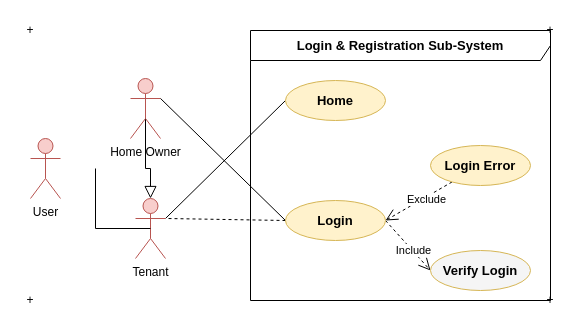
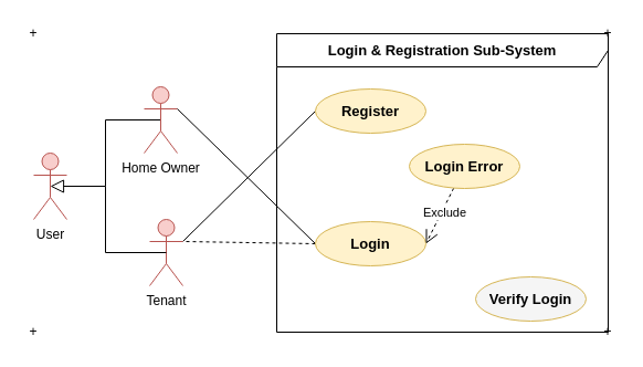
- <mxCell id="8" value="&lt;b&gt;&lt;font style=&quot;font-size: 13px&quot;&gt;Home&lt;/font&gt;&lt;/b&gt;" style="ellipse;whiteSpace=wrap;html=1;fillColor=#fff2cc;strokeColor=#d6b656;" vertex="1" parent="1"><mxGeometry x="285" y="80" width="100" height="40" as="geometry" /></mxCell>
+ <mxCell id="8" value="&lt;b&gt;&lt;font style=&quot;font-size: 13px&quot;&gt;Register&lt;/font&gt;&lt;/b&gt;" style="ellipse;whiteSpace=wrap;html=1;fillColor=#fff2cc;strokeColor=#d6b656;" vertex="1" parent="1"><mxGeometry x="285" y="80" width="100" height="40" as="geometry" /></mxCell>
- <mxCell id="5" style="edgeStyle=orthogonalEdgeStyle;rounded=0;orthogonalLoop=1;jettySize=auto;html=1;exitX=0.5;exitY=0.5;exitDx=0;exitDy=0;exitPerimeter=0;endArrow=block;endFill=0;endSize=10;strokeWidth=1;" edge="1" parent="1" source="6" target="4"><mxGeometry relative="1" as="geometry" /></mxCell>
+ <mxCell id="5" style="edgeStyle=orthogonalEdgeStyle;rounded=0;orthogonalLoop=1;jettySize=auto;html=1;exitX=0.5;exitY=0.5;exitDx=0;exitDy=0;exitPerimeter=0;entryX=0.5;entryY=0.5;entryDx=0;entryDy=0;entryPerimeter=0;endArrow=block;endFill=0;endSize=10;strokeWidth=1;" edge="1" parent="1" source="6" target="2"><mxGeometry relative="1" as="geometry" /></mxCell>
- <mxCell id="16" value="&lt;b&gt;&lt;font style=&quot;font-size: 13px&quot;&gt;Login Error&lt;/font&gt;&lt;/b&gt;" style="ellipse;whiteSpace=wrap;html=1;fillColor=#fff2cc;strokeColor=#d6b656;" vertex="1" parent="1"><mxGeometry x="430" y="145" width="100" height="40" as="geometry" /></mxCell>
+ <mxCell id="16" value="&lt;b&gt;&lt;font style=&quot;font-size: 13px&quot;&gt;Login Error&lt;/font&gt;&lt;/b&gt;" style="ellipse;whiteSpace=wrap;html=1;fillColor=#fff2cc;strokeColor=#d6b656;" vertex="1" parent="1"><mxGeometry x="370" y="130" width="100" height="40" as="geometry" /></mxCell>
- <mxCell id="9" style="edgeStyle=none;rounded=0;orthogonalLoop=1;jettySize=auto;html=1;exitX=1;exitY=0.5;exitDx=0;exitDy=0;entryX=0;entryY=0.5;entryDx=0;entryDy=0;dashed=1;endArrow=open;endFill=0;endSize=10;strokeWidth=1;metaEdit=1;" edge="1" parent="1" source="13" target="17"><mxGeometry relative="1" as="geometry" /></mxCell>
- <mxCell id="10" value="Include" style="edgeLabel;html=1;align=center;verticalAlign=middle;resizable=0;points=[];" vertex="1" connectable="0" parent="9"><mxGeometry x="0.193" y="1" relative="1" as="geometry"><mxPoint as="offset" /></mxGeometry></mxCell>
